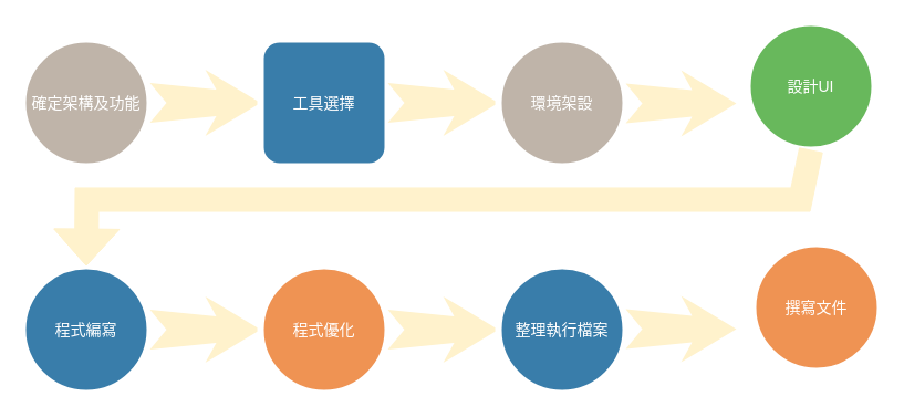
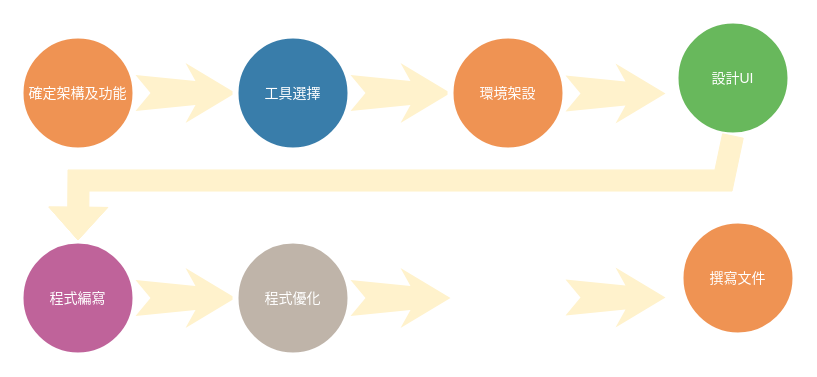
- <mxCell id="2" value="確定架構及功能" style="ellipse;whiteSpace=wrap;html=1;rounded=0;shadow=0;strokeWidth=6;fontSize=14;align=center;fillColor=#BFB4A9;strokeColor=#FFFFFF;fontColor=#FFFFFF;" parent="1" vertex="1"><mxGeometry x="20" y="35" width="115" height="115" as="geometry" /></mxCell>
+ <mxCell id="2" value="確定架構及功能" style="ellipse;whiteSpace=wrap;html=1;rounded=0;shadow=0;strokeWidth=6;fontSize=14;align=center;fillColor=#ef9353;strokeColor=#FFFFFF;fontColor=#FFFFFF;" parent="1" vertex="1"><mxGeometry x="20" y="35" width="115" height="115" as="geometry" /></mxCell>
- <mxCell id="4" value="工具選擇" style="whiteSpace=wrap;html=1;shadow=0;strokeWidth=6;fontSize=14;align=center;fillColor=#397DAA;strokeColor=#FFFFFF;fontColor=#FFFFFF;rounded=1;" parent="1" vertex="1"><mxGeometry x="235" y="35" width="115" height="115" as="geometry" /></mxCell>
+ <mxCell id="4" value="工具選擇" style="ellipse;whiteSpace=wrap;html=1;rounded=0;shadow=0;strokeWidth=6;fontSize=14;align=center;fillColor=#397DAA;strokeColor=#FFFFFF;fontColor=#FFFFFF;" parent="1" vertex="1"><mxGeometry x="235" y="35" width="115" height="115" as="geometry" /></mxCell>
- <mxCell id="6" value="環境架設" style="ellipse;whiteSpace=wrap;html=1;rounded=0;shadow=0;strokeWidth=6;fontSize=14;align=center;fillColor=#bfb4a9;strokeColor=#FFFFFF;fontColor=#FFFFFF;" parent="1" vertex="1"><mxGeometry x="450" y="35" width="115" height="115" as="geometry" /></mxCell>
+ <mxCell id="6" value="環境架設" style="ellipse;whiteSpace=wrap;html=1;rounded=0;shadow=0;strokeWidth=6;fontSize=14;align=center;fillColor=#EF9353;strokeColor=#FFFFFF;fontColor=#FFFFFF;" parent="1" vertex="1"><mxGeometry x="450" y="35" width="115" height="115" as="geometry" /></mxCell>
- <mxCell id="9" value="程式編寫" style="ellipse;whiteSpace=wrap;html=1;rounded=0;shadow=0;strokeWidth=6;fontSize=14;align=center;fillColor=#397daa;strokeColor=#FFFFFF;fontColor=#FFFFFF;" parent="1" vertex="1"><mxGeometry x="20" y="240" width="115" height="115" as="geometry" /></mxCell>
+ <mxCell id="9" value="程式編寫" style="ellipse;whiteSpace=wrap;html=1;rounded=0;shadow=0;strokeWidth=6;fontSize=14;align=center;fillColor=#BF639A;strokeColor=#FFFFFF;fontColor=#FFFFFF;" parent="1" vertex="1"><mxGeometry x="20" y="240" width="115" height="115" as="geometry" /></mxCell>
- <mxCell id="11" value="程式優化" style="ellipse;whiteSpace=wrap;html=1;rounded=0;shadow=0;strokeWidth=6;fontSize=14;align=center;fillColor=#ef9353;strokeColor=#FFFFFF;fontColor=#FFFFFF;" vertex="1" parent="1"><mxGeometry x="235" y="240" width="115" height="115" as="geometry" /></mxCell>
+ <mxCell id="11" value="程式優化" style="ellipse;whiteSpace=wrap;html=1;rounded=0;shadow=0;strokeWidth=6;fontSize=14;align=center;fillColor=#BFB4A9;strokeColor=#FFFFFF;fontColor=#FFFFFF;" vertex="1" parent="1"><mxGeometry x="235" y="240" width="115" height="115" as="geometry" /></mxCell>
- <mxCell id="13" value="整理執行檔案" style="ellipse;whiteSpace=wrap;html=1;rounded=0;shadow=0;strokeWidth=6;fontSize=14;align=center;fillColor=#397DAA;strokeColor=#FFFFFF;fontColor=#FFFFFF;" vertex="1" parent="1"><mxGeometry x="450" y="240" width="115" height="115" as="geometry" /></mxCell>
